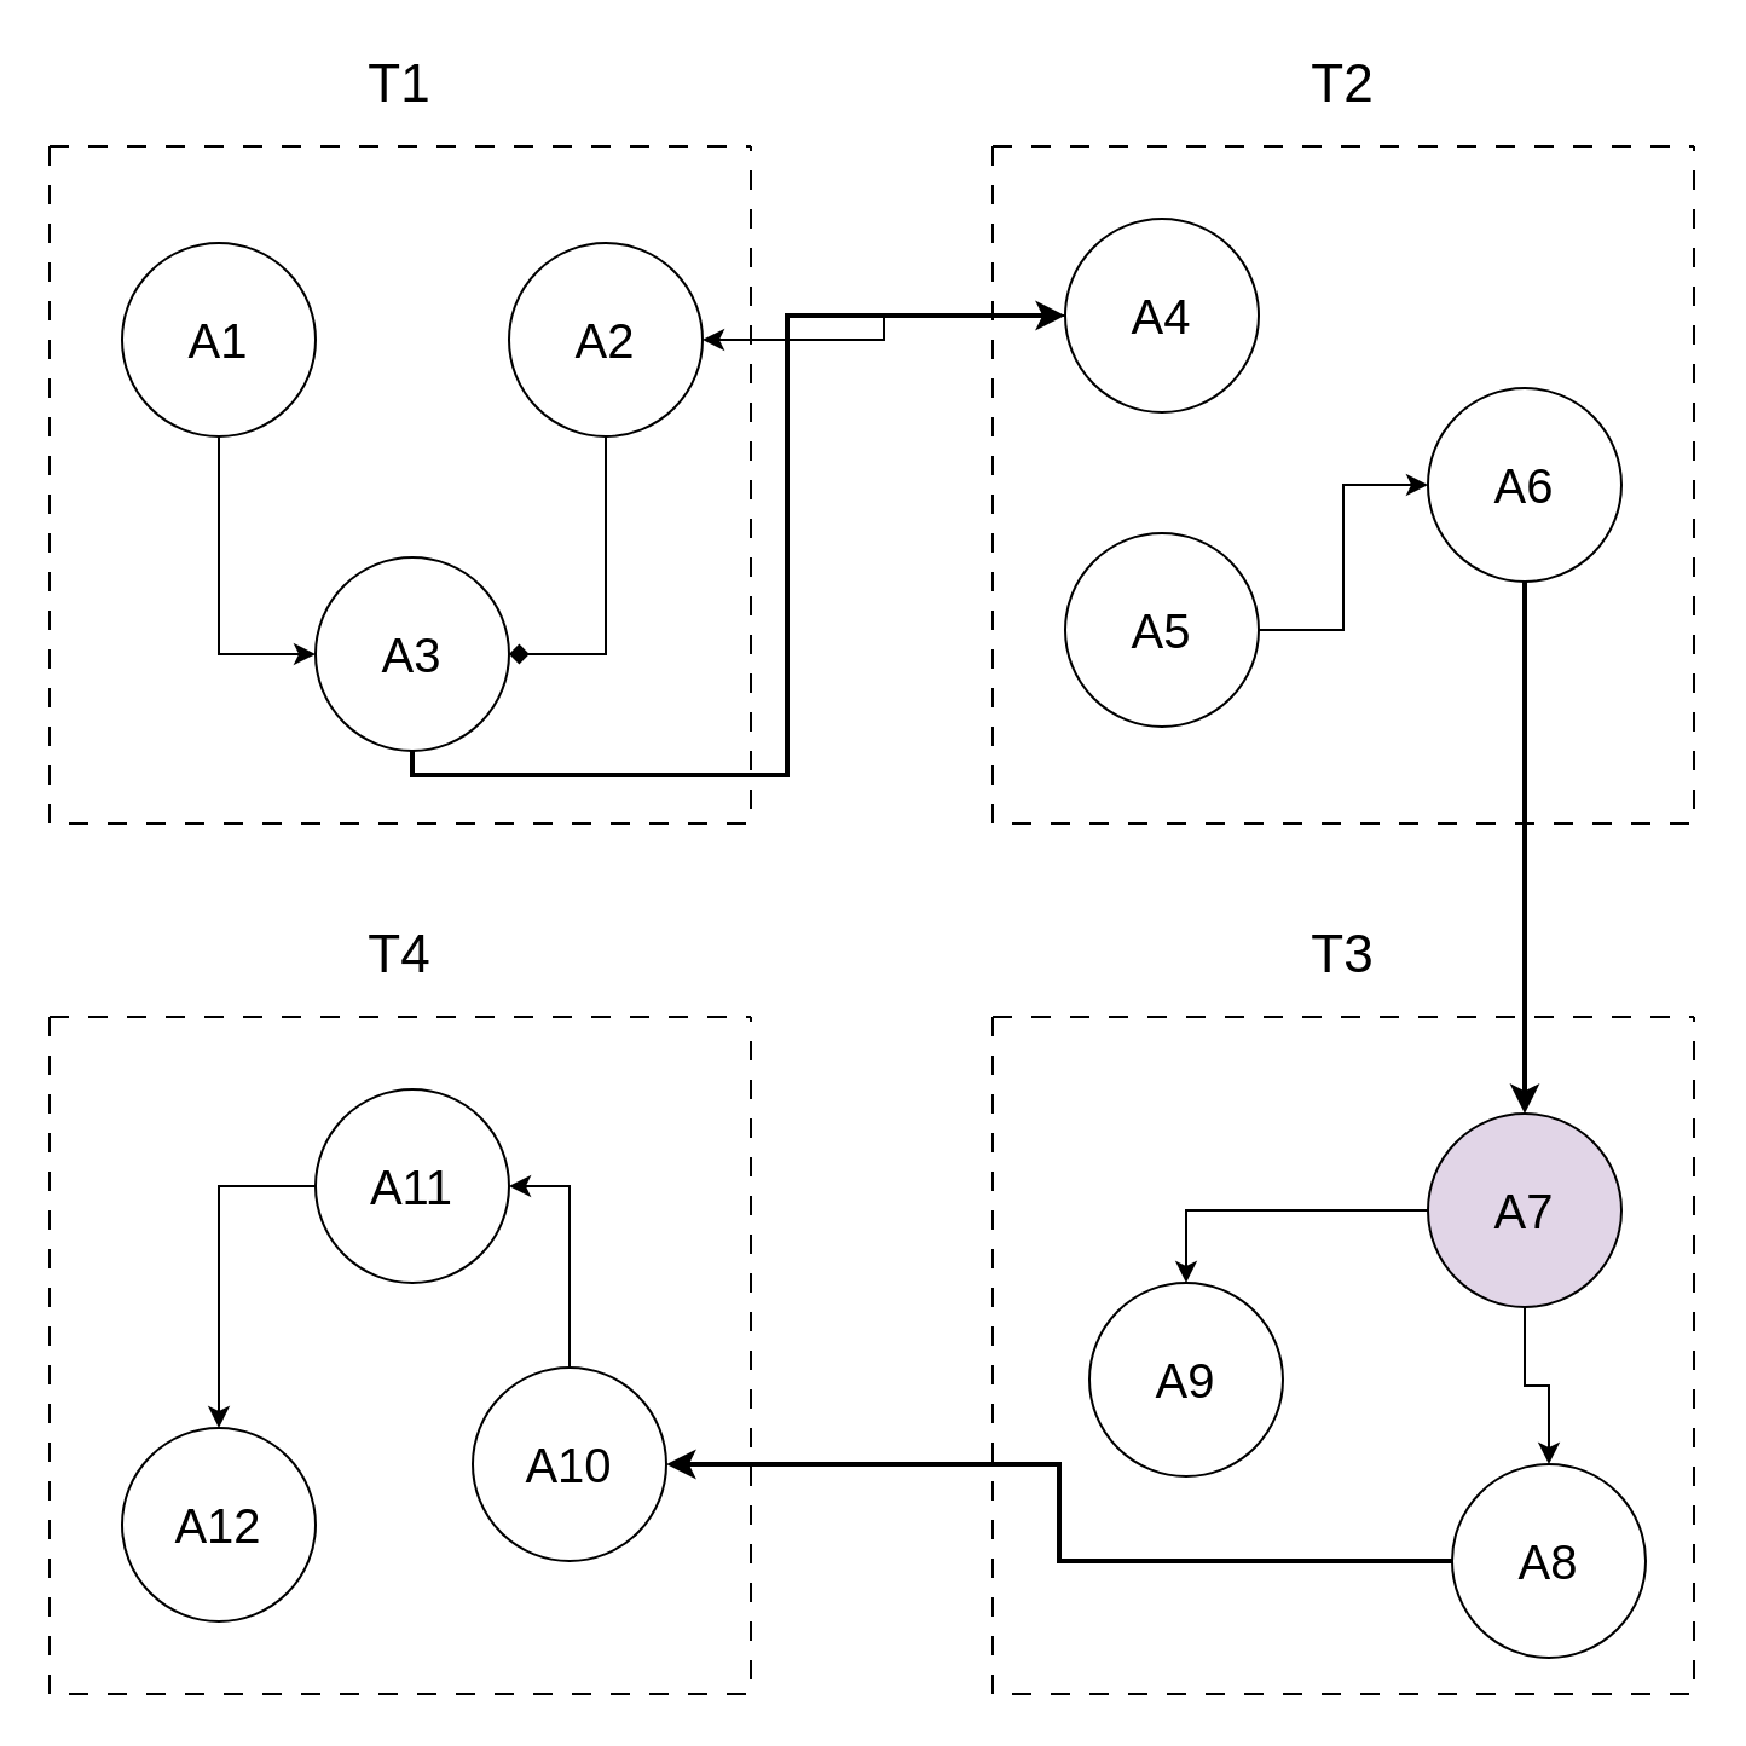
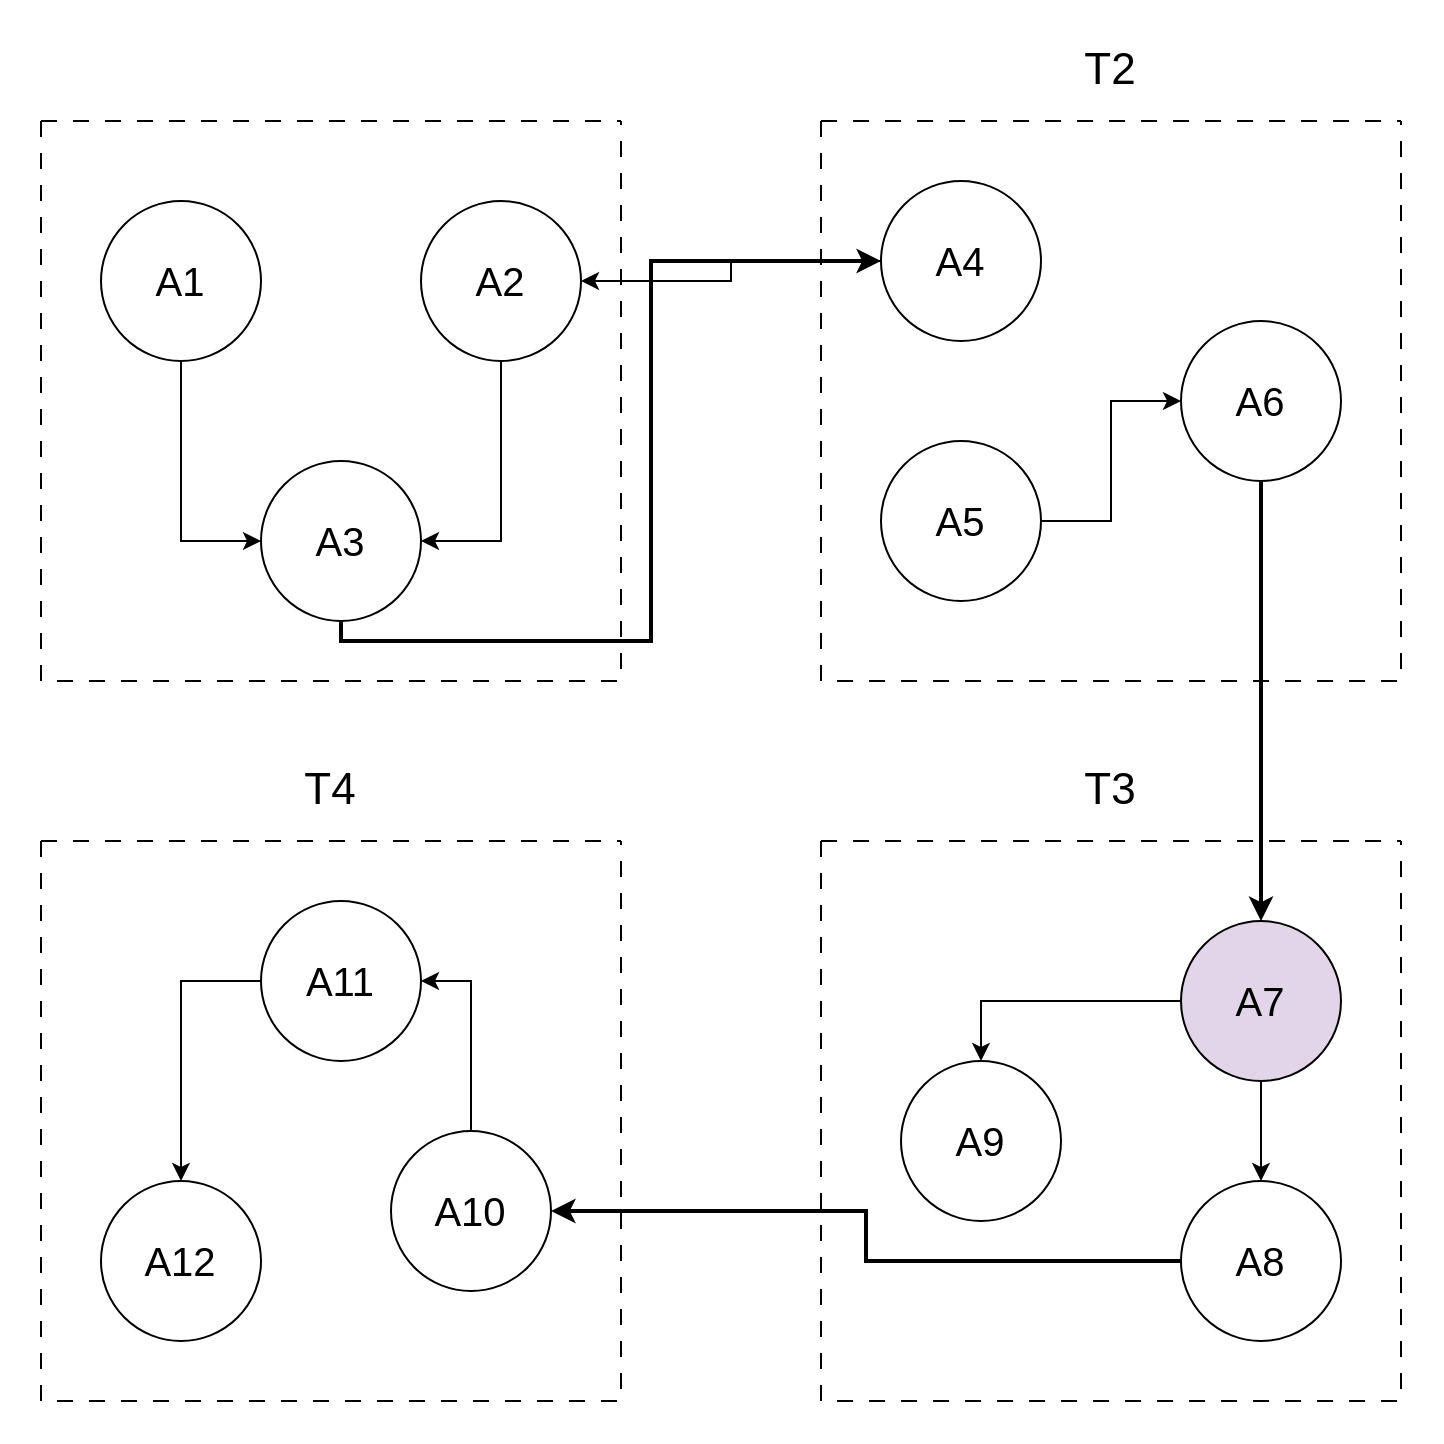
- <mxCell id="29" value="&lt;font style=&quot;font-size: 22px;&quot;&gt;T1&lt;/font&gt;" style="text;html=1;align=center;verticalAlign=middle;whiteSpace=wrap;rounded=0;" vertex="1" parent="1"><mxGeometry x="135" y="20" width="60" height="30" as="geometry" /></mxCell>
- <mxCell id="5" style="edgeStyle=orthogonalEdgeStyle;rounded=0;orthogonalLoop=1;jettySize=auto;html=1;entryX=1;entryY=0.5;entryDx=0;entryDy=0;endArrow=diamond;" parent="2" source="6" target="7" edge="1"><mxGeometry relative="1" as="geometry" /></mxCell>
+ <mxCell id="5" style="edgeStyle=orthogonalEdgeStyle;rounded=0;orthogonalLoop=1;jettySize=auto;html=1;entryX=1;entryY=0.5;entryDx=0;entryDy=0;" parent="2" source="6" target="7" edge="1"><mxGeometry relative="1" as="geometry" /></mxCell>
- <mxCell id="19" value="&lt;font style=&quot;font-size: 20px;&quot;&gt;A8&lt;/font&gt;" style="ellipse;whiteSpace=wrap;html=1;aspect=fixed;" parent="14" vertex="1"><mxGeometry x="190" y="185" width="80" height="80" as="geometry" /></mxCell>
+ <mxCell id="19" value="&lt;font style=&quot;font-size: 20px;&quot;&gt;A8&lt;/font&gt;" style="ellipse;whiteSpace=wrap;html=1;aspect=fixed;" parent="14" vertex="1"><mxGeometry x="180" y="170" width="80" height="80" as="geometry" /></mxCell>
